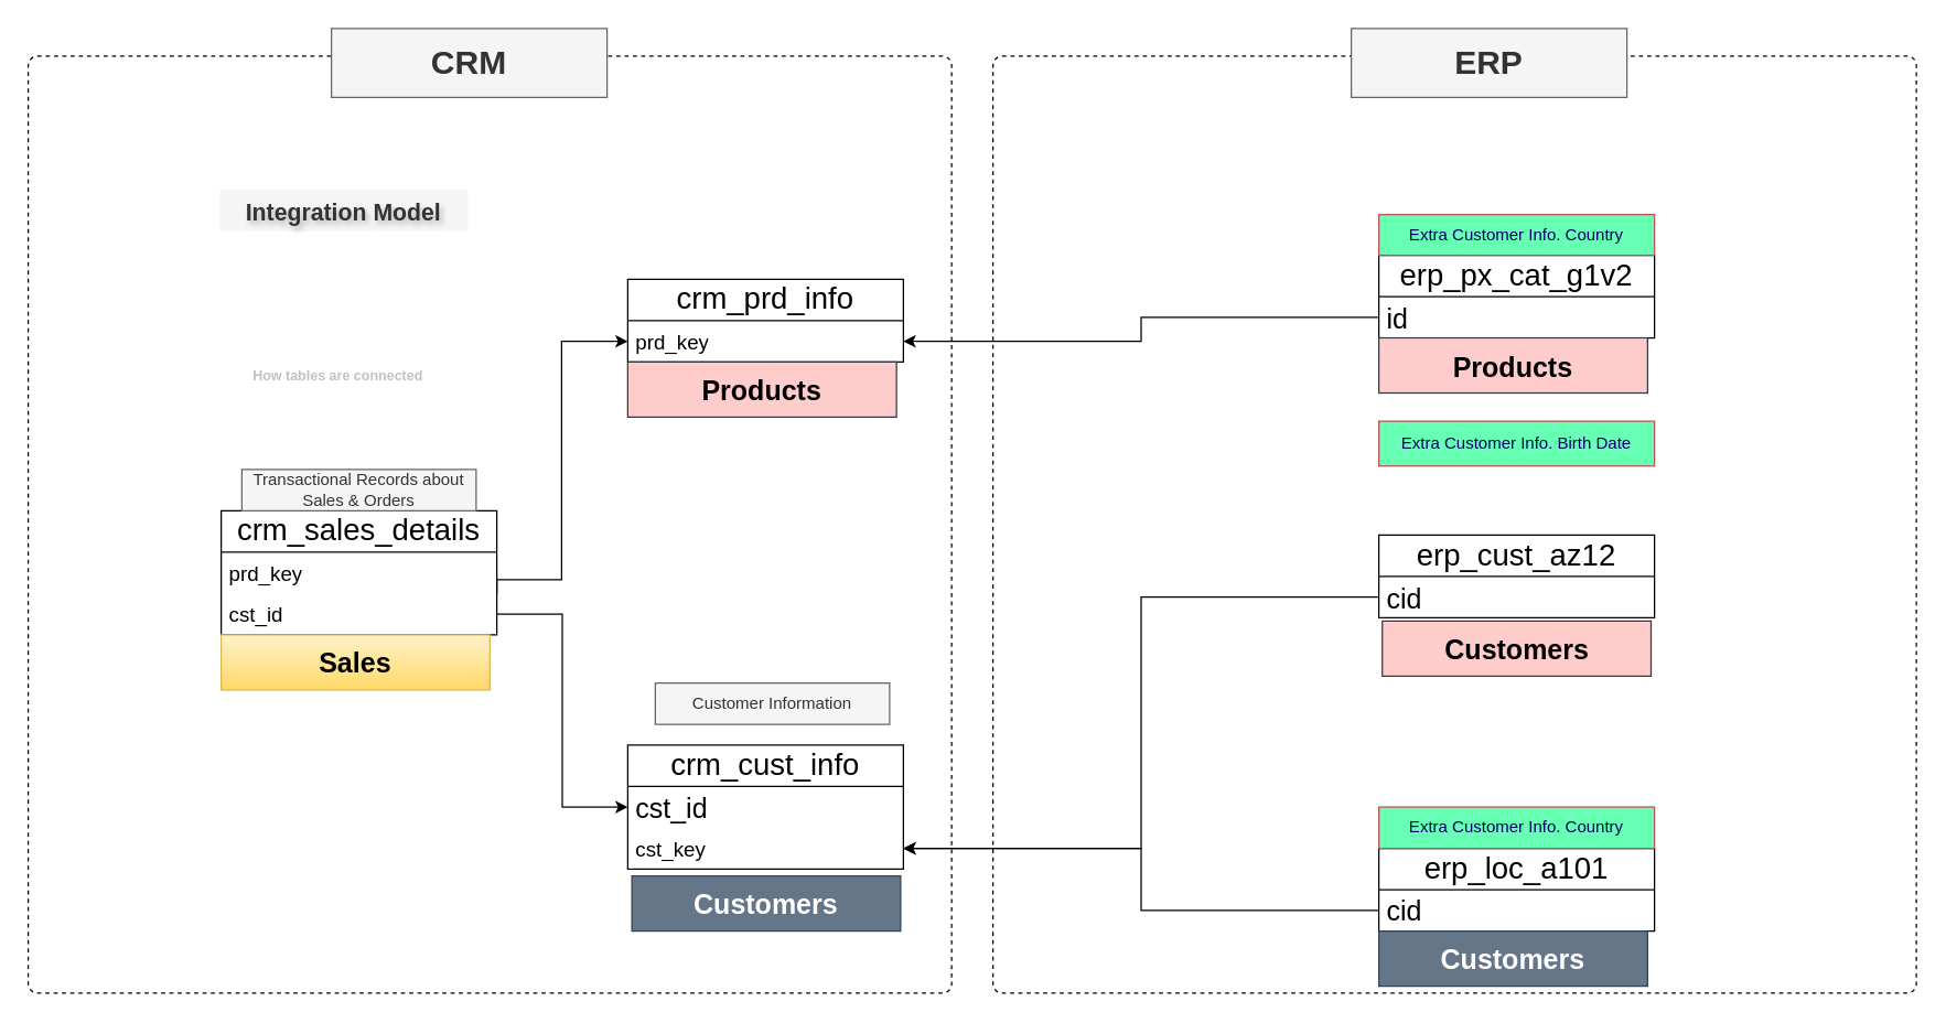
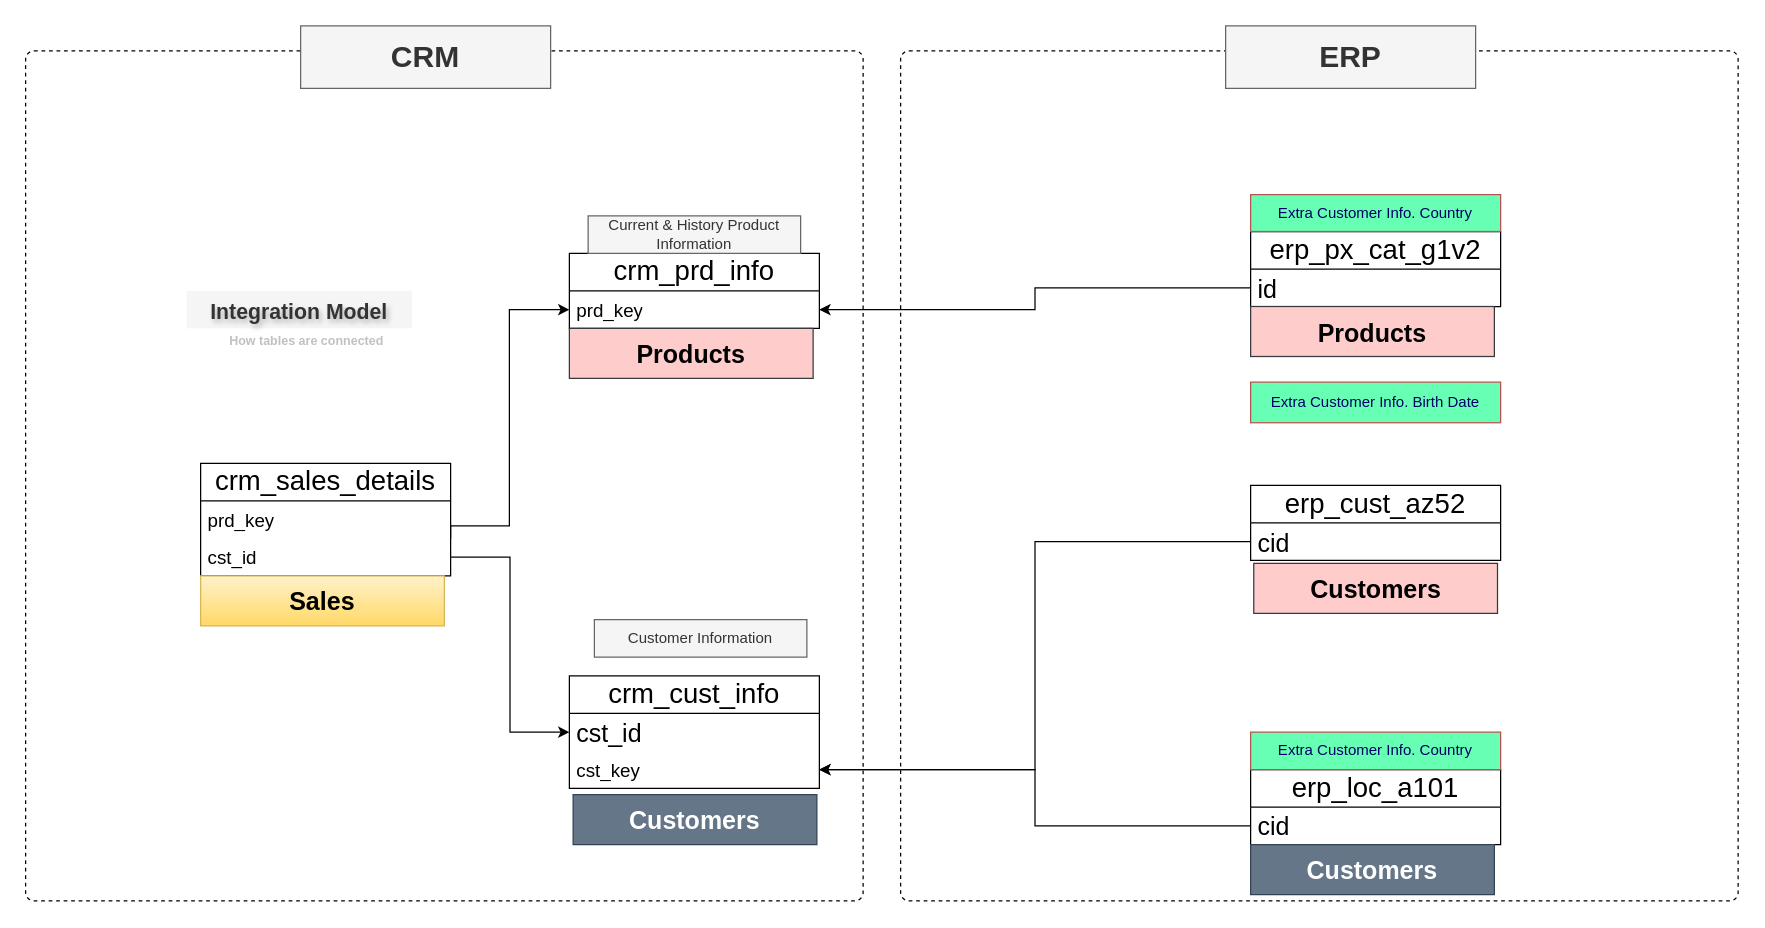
- <mxCell id="4" value="Integration Model" style="text;align=center;verticalAlign=bottom;rounded=0;fillColor=#f5f5f5;strokeColor=none;fontColor=#333333;fontSize=17;fontStyle=1;labelBackgroundColor=none;textShadow=1;whiteSpace=wrap;html=1;" parent="1" vertex="1"><mxGeometry x="159" y="137" width="180" height="30" as="geometry" /></mxCell>
+ <mxCell id="4" value="Integration Model" style="text;align=center;verticalAlign=bottom;rounded=0;fillColor=#f5f5f5;strokeColor=none;fontColor=#333333;fontSize=17;fontStyle=1;labelBackgroundColor=none;textShadow=1;whiteSpace=wrap;html=1;" parent="1" vertex="1"><mxGeometry x="149" y="232" width="180" height="30" as="geometry" /></mxCell>
+ <mxCell id="12" value="Current &amp;amp; History Product Information" style="text;html=1;align=center;verticalAlign=middle;whiteSpace=wrap;rounded=0;fillColor=#f5f5f5;strokeColor=#666666;fontColor=#333333;" parent="1" vertex="1"><mxGeometry x="470" y="172" width="170" height="30" as="geometry" /></mxCell>
- <mxCell id="16" value="Transactional Records about Sales &amp;amp; Orders" style="text;html=1;align=center;verticalAlign=middle;whiteSpace=wrap;rounded=0;fillColor=#f5f5f5;strokeColor=#666666;fontColor=#333333;" parent="1" vertex="1"><mxGeometry x="175" y="340" width="170" height="30" as="geometry" /></mxCell>
- <mxCell id="19" value="&lt;font style=&quot;font-size: 22px;&quot;&gt;erp_cust_az12&lt;/font&gt;" style="swimlane;fontStyle=0;childLayout=stackLayout;horizontal=1;startSize=30;horizontalStack=0;resizeParent=1;resizeParentMax=0;resizeLast=0;collapsible=1;marginBottom=0;whiteSpace=wrap;html=1;align=center;" parent="1" vertex="1"><mxGeometry x="1000" y="387.5" width="200" height="60" as="geometry"><mxRectangle x="320" y="110" width="120" height="30" as="alternateBounds" /></mxGeometry></mxCell>
+ <mxCell id="19" value="&lt;font style=&quot;font-size: 22px;&quot;&gt;erp_cust_az52&lt;/font&gt;" style="swimlane;fontStyle=0;childLayout=stackLayout;horizontal=1;startSize=30;horizontalStack=0;resizeParent=1;resizeParentMax=0;resizeLast=0;collapsible=1;marginBottom=0;whiteSpace=wrap;html=1;align=center;" parent="1" vertex="1"><mxGeometry x="1000" y="387.5" width="200" height="60" as="geometry"><mxRectangle x="320" y="110" width="120" height="30" as="alternateBounds" /></mxGeometry></mxCell>
